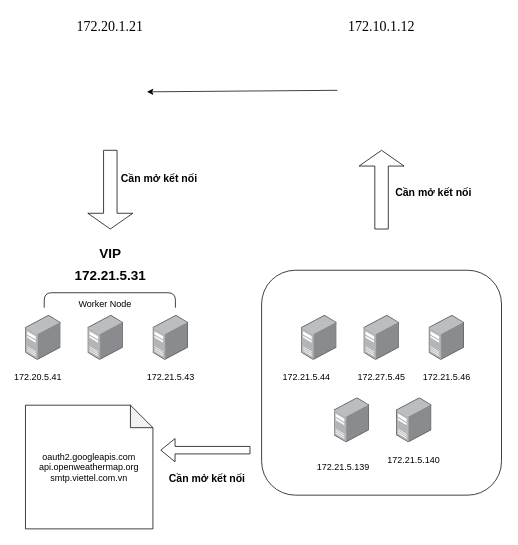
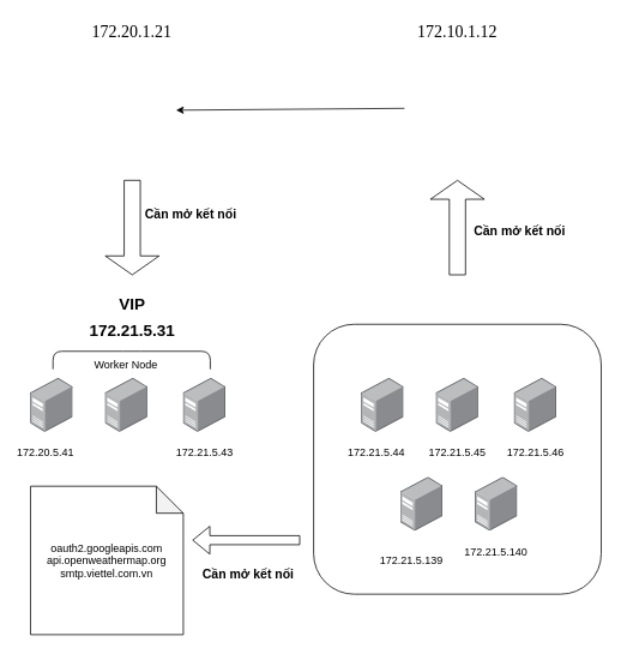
- <mxCell id="17" value="172.21.5.44" style="text;html=1;align=center;verticalAlign=middle;whiteSpace=wrap;rounded=0;" vertex="1" parent="1"><mxGeometry x="378.49" y="487.5" width="60" height="30" as="geometry" /></mxCell>
+ <mxCell id="17" value="172.21.5.44" style="text;html=1;align=center;verticalAlign=middle;whiteSpace=wrap;rounded=0;" vertex="1" parent="1"><mxGeometry x="388.49" y="487.5" width="60" height="30" as="geometry" /></mxCell>
- <mxCell id="18" value="172.27.5.45" style="text;html=1;align=center;verticalAlign=middle;whiteSpace=wrap;rounded=0;" vertex="1" parent="1"><mxGeometry x="477.99" y="487.5" width="60" height="30" as="geometry" /></mxCell>
+ <mxCell id="18" value="172.21.5.45" style="text;html=1;align=center;verticalAlign=middle;whiteSpace=wrap;rounded=0;" vertex="1" parent="1"><mxGeometry x="477.99" y="487.5" width="60" height="30" as="geometry" /></mxCell>
